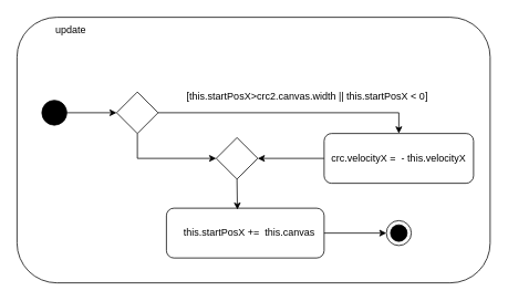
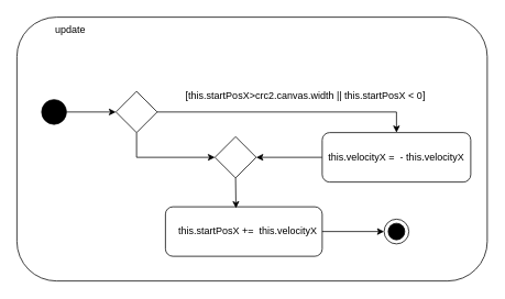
- <mxCell id="12" value="crc.velocityX =&amp;nbsp; - this.velocityX" style="text;html=1;strokeColor=none;fillColor=none;align=center;verticalAlign=middle;whiteSpace=wrap;rounded=0;" parent="1" vertex="1"><mxGeometry x="395" y="170" width="170" height="40" as="geometry" /></mxCell>
+ <mxCell id="12" value="this.velocityX =&amp;nbsp; - this.velocityX" style="text;html=1;strokeColor=none;fillColor=none;align=center;verticalAlign=middle;whiteSpace=wrap;rounded=0;" parent="1" vertex="1"><mxGeometry x="395" y="170" width="170" height="40" as="geometry" /></mxCell>
- <mxCell id="15" value="this.startPosX +=&amp;nbsp; this.canvas" style="text;html=1;strokeColor=none;fillColor=none;align=center;verticalAlign=middle;whiteSpace=wrap;rounded=0;" parent="1" vertex="1"><mxGeometry x="210" y="270" width="180" height="20" as="geometry" /></mxCell>
+ <mxCell id="15" value="this.startPosX +=&amp;nbsp; this.velocityX" style="text;html=1;strokeColor=none;fillColor=none;align=center;verticalAlign=middle;whiteSpace=wrap;rounded=0;" parent="1" vertex="1"><mxGeometry x="210" y="270" width="180" height="20" as="geometry" /></mxCell>
